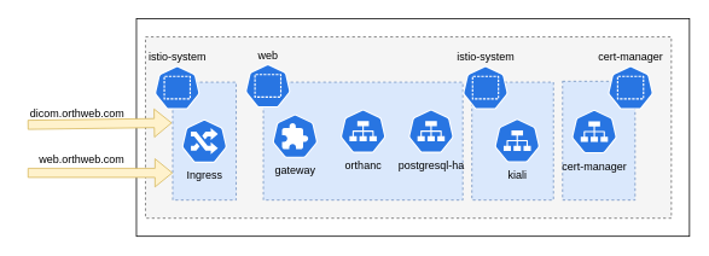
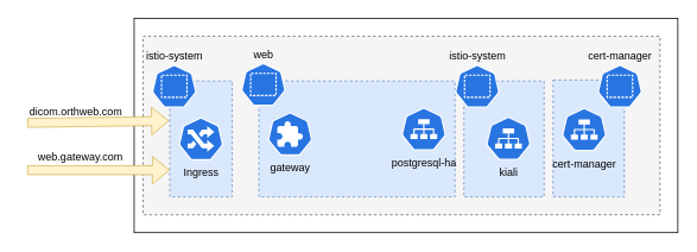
- <mxCell id="10" value="orthanc" style="sketch=0;html=1;dashed=0;whitespace=wrap;fillColor=#2875E2;strokeColor=#ffffff;points=[[0.005,0.63,0],[0.1,0.2,0],[0.9,0.2,0],[0.5,0,0],[0.995,0.63,0],[0.72,0.99,0],[0.5,1,0],[0.28,0.99,0]];shape=mxgraph.kubernetes.icon;prIcon=svc;labelPosition=center;verticalLabelPosition=bottom;align=center;verticalAlign=top;" parent="1" vertex="1"><mxGeometry x="375" y="120" width="50" height="48" as="geometry" /></mxCell>
- <mxCell id="17" value="web.orthweb.com" style="text;html=1;strokeColor=none;fillColor=none;align=center;verticalAlign=middle;whiteSpace=wrap;rounded=0;dashed=1;" parent="1" vertex="1"><mxGeometry x="30" y="160" width="120" height="30" as="geometry" /></mxCell>
+ <mxCell id="17" value="web.gateway.com" style="text;html=1;strokeColor=none;fillColor=none;align=center;verticalAlign=middle;whiteSpace=wrap;rounded=0;dashed=1;" parent="1" vertex="1"><mxGeometry x="30" y="160" width="120" height="30" as="geometry" /></mxCell>
